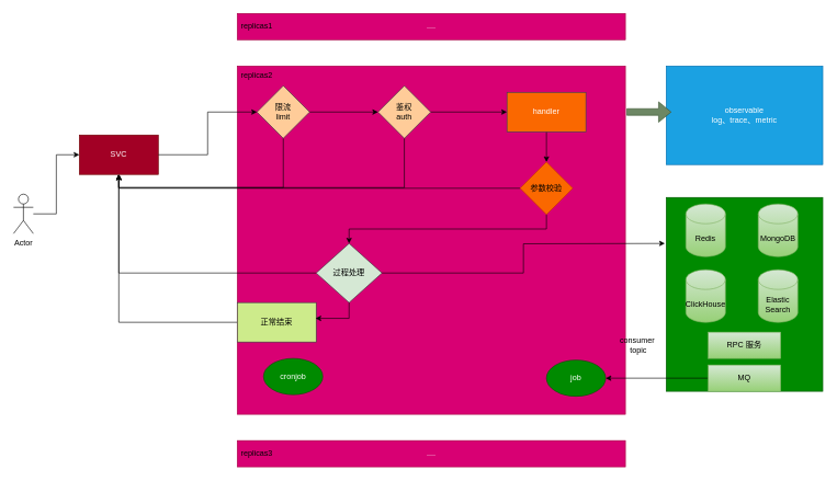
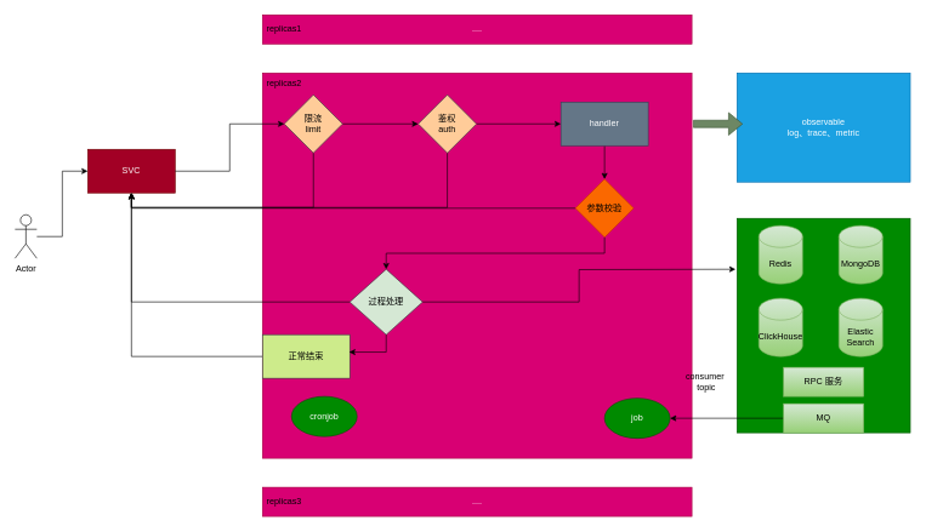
- <mxCell id="18" value="handler" style="rounded=0;whiteSpace=wrap;html=1;align=center;verticalAlign=middle;fontFamily=Helvetica;fontSize=12;fillColor=#fa6800;strokeColor=#314354;fontColor=#ffffff;" vertex="1" parent="1"><mxGeometry x="770" y="140" width="120" height="60" as="geometry" /></mxCell>
+ <mxCell id="18" value="handler" style="rounded=0;whiteSpace=wrap;html=1;align=center;verticalAlign=middle;fontFamily=Helvetica;fontSize=12;fillColor=#647687;strokeColor=#314354;fontColor=#ffffff;" vertex="1" parent="1"><mxGeometry x="770" y="140" width="120" height="60" as="geometry" /></mxCell>
